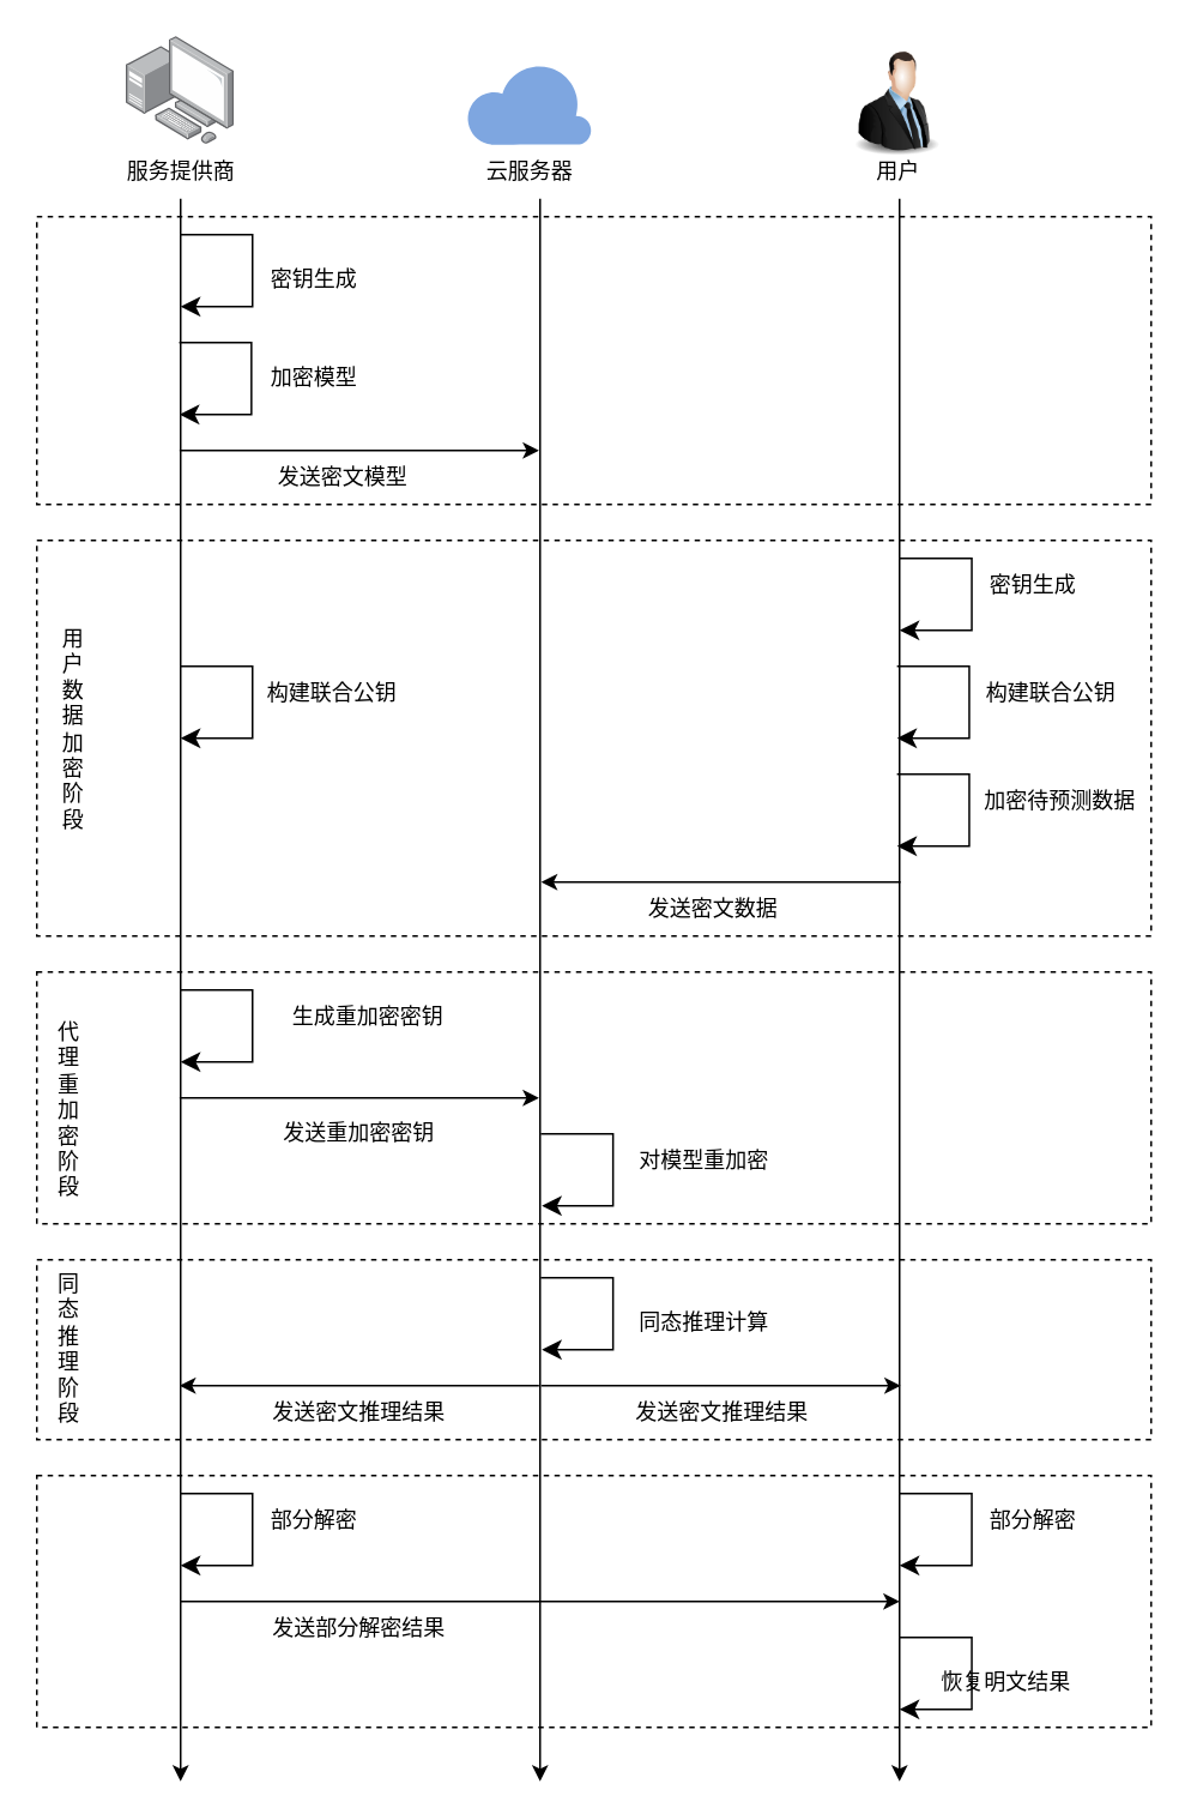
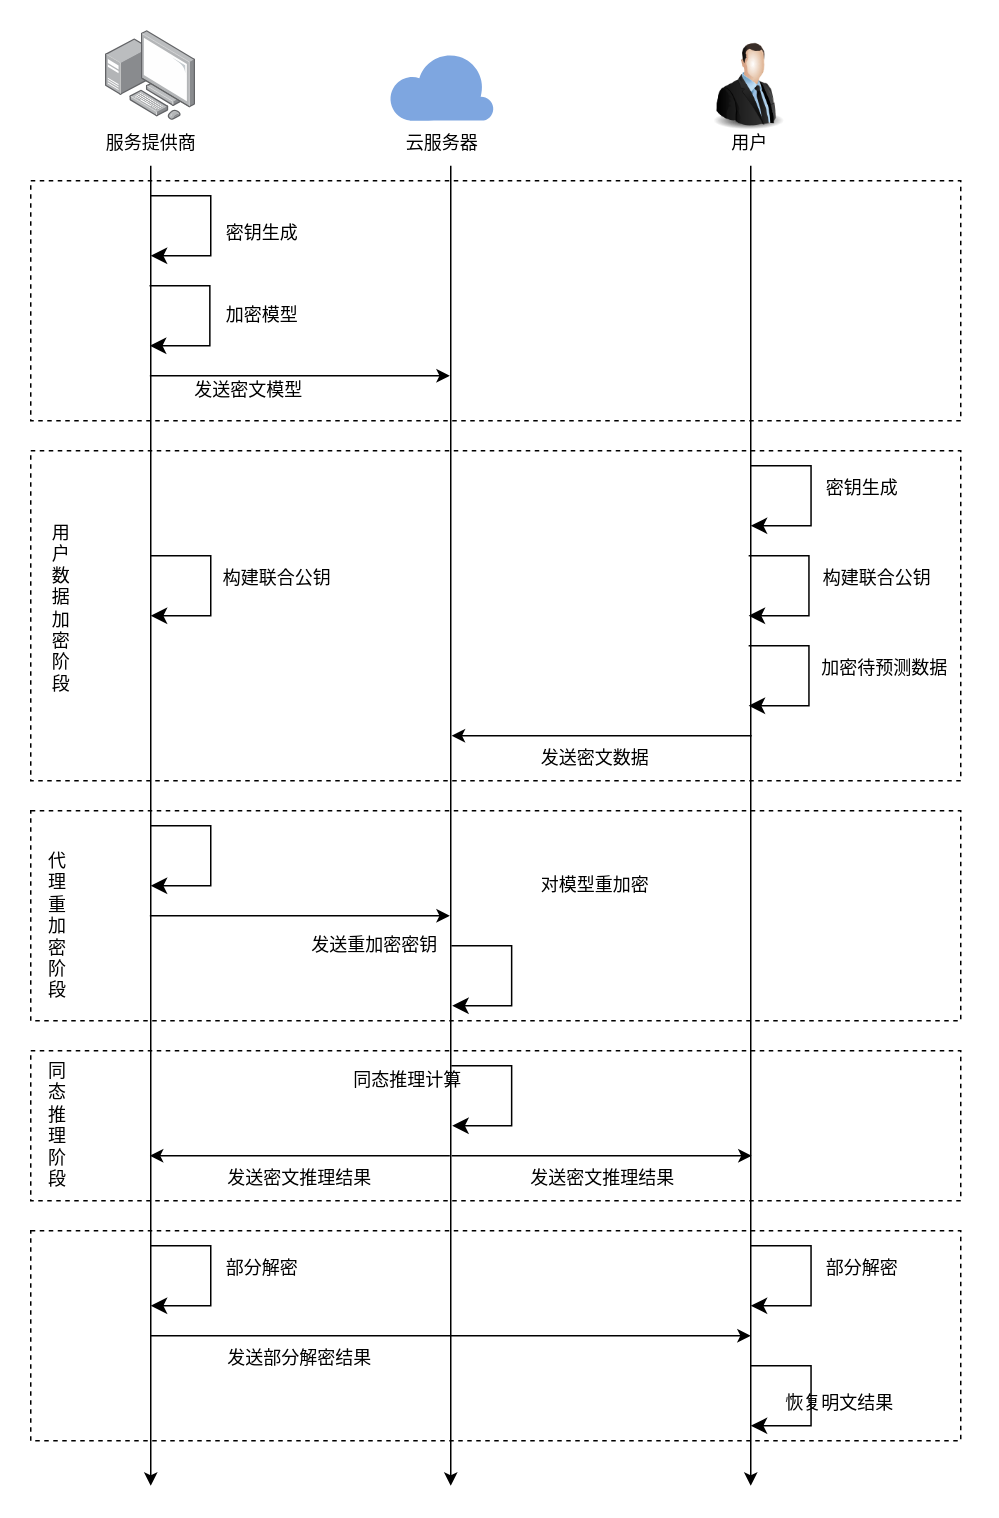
- <mxCell id="21" value="发送密文模型" style="text;html=1;align=center;verticalAlign=middle;resizable=0;points=[];autosize=1;strokeColor=none;fillColor=none;" parent="1" vertex="1"><mxGeometry x="140" y="250" width="100" height="30" as="geometry" /></mxCell>
+ <mxCell id="21" value="发送密文模型" style="text;html=1;align=center;verticalAlign=middle;resizable=0;points=[];autosize=1;strokeColor=none;fillColor=none;" parent="1" vertex="1"><mxGeometry x="115" y="245" width="100" height="30" as="geometry" /></mxCell>
- <mxCell id="33" value="生成重加密密钥" style="text;html=1;align=center;verticalAlign=middle;resizable=0;points=[];autosize=1;strokeColor=none;fillColor=none;" parent="1" vertex="1"><mxGeometry x="148.8" y="550" width="110" height="30" as="geometry" /></mxCell>
- <mxCell id="35" value="发送重加密密钥" style="text;html=1;align=center;verticalAlign=middle;resizable=0;points=[];autosize=1;strokeColor=none;fillColor=none;" parent="1" vertex="1"><mxGeometry x="144.4" y="615" width="110" height="30" as="geometry" /></mxCell>
+ <mxCell id="35" value="发送重加密密钥" style="text;html=1;align=center;verticalAlign=middle;resizable=0;points=[];autosize=1;strokeColor=none;fillColor=none;" parent="1" vertex="1"><mxGeometry x="194.4" y="615" width="110" height="30" as="geometry" /></mxCell>
- <mxCell id="37" value="对模型重加密" style="text;html=1;align=center;verticalAlign=middle;resizable=0;points=[];autosize=1;strokeColor=none;fillColor=none;" parent="1" vertex="1"><mxGeometry x="340.6" y="630" width="100" height="30" as="geometry" /></mxCell>
+ <mxCell id="37" value="对模型重加密" style="text;html=1;align=center;verticalAlign=middle;resizable=0;points=[];autosize=1;strokeColor=none;fillColor=none;" parent="1" vertex="1"><mxGeometry x="345.6" y="575" width="100" height="30" as="geometry" /></mxCell>
- <mxCell id="39" value="同态推理计算" style="text;html=1;align=center;verticalAlign=middle;resizable=0;points=[];autosize=1;strokeColor=none;fillColor=none;" parent="1" vertex="1"><mxGeometry x="340.6" y="720" width="100" height="30" as="geometry" /></mxCell>
+ <mxCell id="39" value="同态推理计算" style="text;html=1;align=center;verticalAlign=middle;resizable=0;points=[];autosize=1;strokeColor=none;fillColor=none;" parent="1" vertex="1"><mxGeometry x="220.6" y="705" width="100" height="30" as="geometry" /></mxCell>
